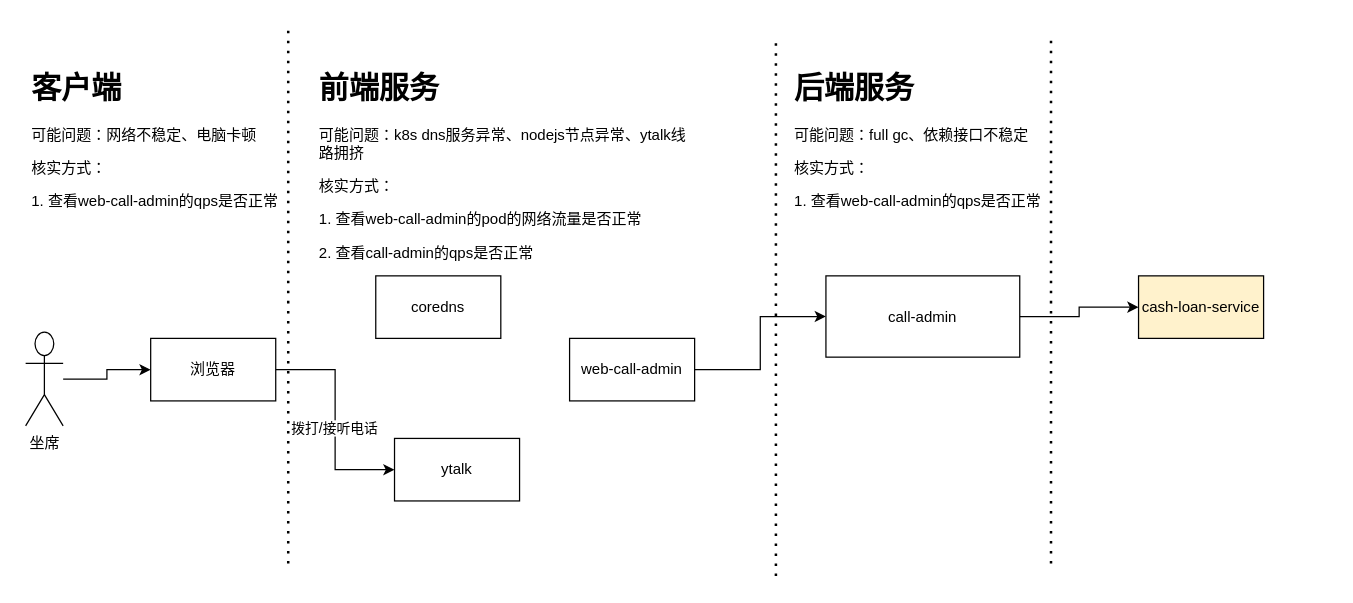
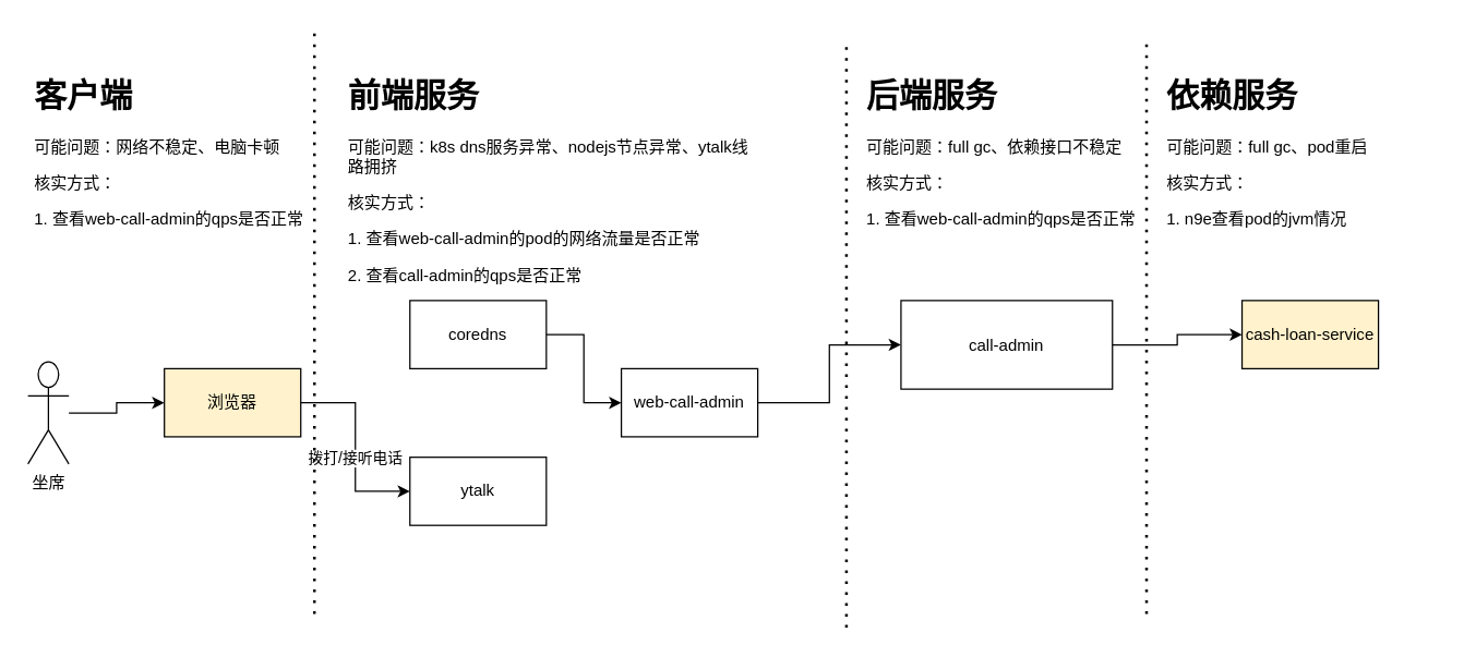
+ <mxCell id="21" value="&lt;h1&gt;依赖服务&lt;/h1&gt;&lt;p&gt;可能问题：full gc、pod重启&lt;/p&gt;&lt;p&gt;核实方式：&lt;/p&gt;&lt;p&gt;1. n9e查看pod的jvm情况&lt;/p&gt;" style="text;html=1;spacing=5;spacingTop=-20;whiteSpace=wrap;overflow=hidden;rounded=0;" vertex="1" parent="1"><mxGeometry x="850" y="50" width="210" height="145" as="geometry" /></mxCell>
+ <mxCell id="7" value="" style="edgeStyle=orthogonalEdgeStyle;rounded=0;orthogonalLoop=1;jettySize=auto;html=1;" edge="1" parent="1" source="8" target="10"><mxGeometry relative="1" as="geometry" /></mxCell>
- <mxCell id="6" value="浏览器" style="rounded=0;whiteSpace=wrap;html=1;" vertex="1" parent="1"><mxGeometry x="120" y="270" width="100" height="50" as="geometry" /></mxCell>
+ <mxCell id="6" value="浏览器" style="rounded=0;whiteSpace=wrap;html=1;fillColor=#fff2cc;" vertex="1" parent="1"><mxGeometry x="120" y="270" width="100" height="50" as="geometry" /></mxCell>
- <mxCell id="14" value="ytalk" style="rounded=0;whiteSpace=wrap;html=1;" vertex="1" parent="1"><mxGeometry x="315" y="350" width="100" height="50" as="geometry" /></mxCell>
+ <mxCell id="14" value="ytalk" style="rounded=0;whiteSpace=wrap;html=1;" vertex="1" parent="1"><mxGeometry x="300" y="335" width="100" height="50" as="geometry" /></mxCell>
